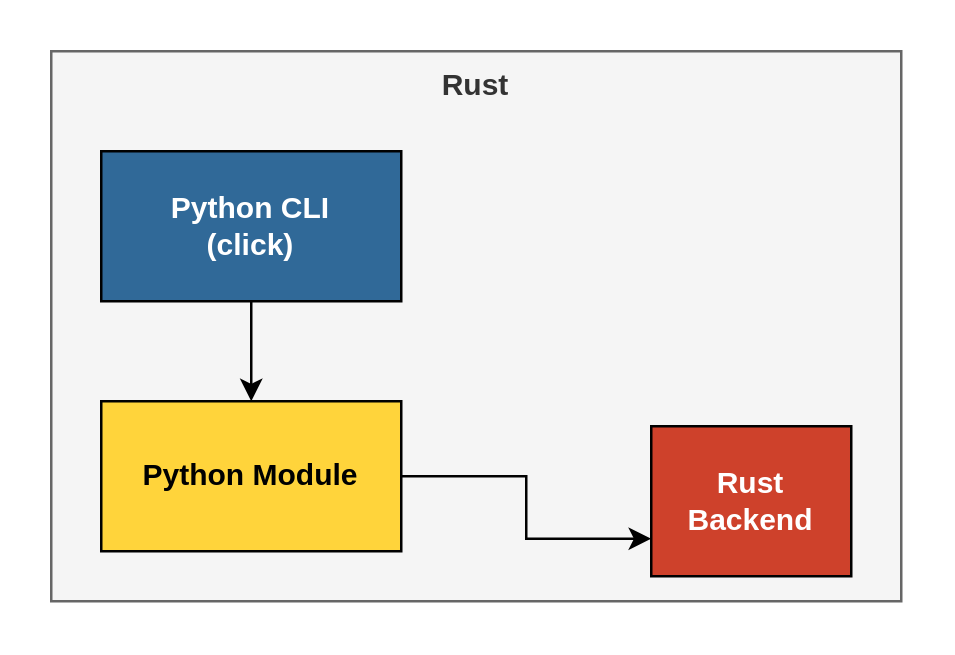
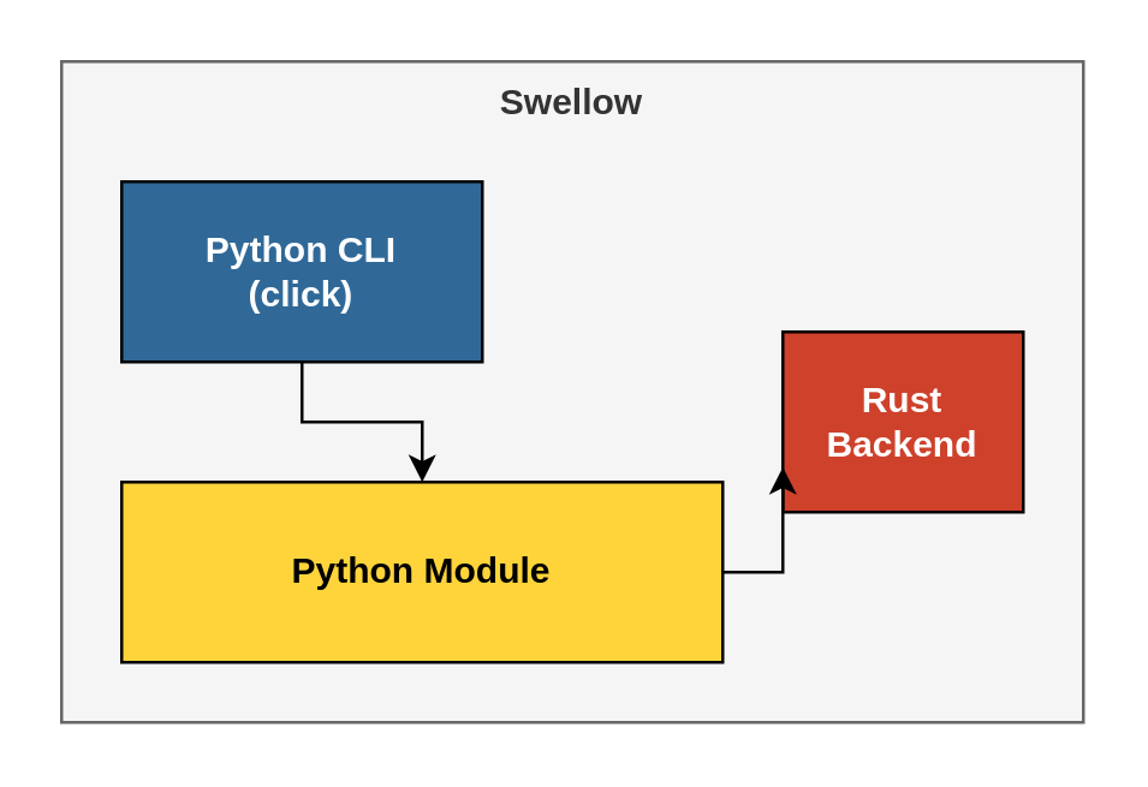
- <mxCell id="2" value="&lt;b&gt;Rust&lt;/b&gt;" style="text;html=1;align=center;verticalAlign=top;whiteSpace=wrap;rounded=0;fillColor=#f5f5f5;fontColor=#333333;strokeColor=#666666;labelPosition=center;verticalLabelPosition=middle;" parent="1" vertex="1"><mxGeometry x="20" y="20" width="340" height="220" as="geometry" /></mxCell>
+ <mxCell id="2" value="&lt;b&gt;Swellow&lt;/b&gt;" style="text;html=1;align=center;verticalAlign=top;whiteSpace=wrap;rounded=0;fillColor=#f5f5f5;fontColor=#333333;strokeColor=#666666;labelPosition=center;verticalLabelPosition=middle;" parent="1" vertex="1"><mxGeometry x="20" y="20" width="340" height="220" as="geometry" /></mxCell>
- <mxCell id="7" value="&lt;font&gt;&lt;b&gt;Python Module&lt;/b&gt;&lt;/font&gt;" style="rounded=0;whiteSpace=wrap;html=1;fillColor=light-dark(#FFD43B,#EDEDED);fontColor=#000000;" parent="1" vertex="1"><mxGeometry x="40" y="160" width="120" height="60" as="geometry" /></mxCell>
+ <mxCell id="7" value="&lt;font&gt;&lt;b&gt;Python Module&lt;/b&gt;&lt;/font&gt;" style="rounded=0;whiteSpace=wrap;html=1;fillColor=light-dark(#FFD43B,#EDEDED);fontColor=#000000;" parent="1" vertex="1"><mxGeometry x="40" y="160" width="200" height="60" as="geometry" /></mxCell>
- <mxCell id="3" value="&lt;b&gt;&lt;font style=&quot;color: light-dark(rgb(255, 255, 255), rgb(237, 237, 237));&quot;&gt;Rust&lt;/font&gt;&lt;/b&gt;&lt;div&gt;&lt;b&gt;&lt;font style=&quot;color: light-dark(rgb(255, 255, 255), rgb(237, 237, 237));&quot;&gt;Backend&lt;/font&gt;&lt;/b&gt;&lt;/div&gt;" style="rounded=0;whiteSpace=wrap;html=1;fillColor=light-dark(#CE412B,#EDEDED);" parent="1" vertex="1"><mxGeometry x="260" y="170" width="80" height="60" as="geometry" /></mxCell>
+ <mxCell id="3" value="&lt;b&gt;&lt;font style=&quot;color: light-dark(rgb(255, 255, 255), rgb(237, 237, 237));&quot;&gt;Rust&lt;/font&gt;&lt;/b&gt;&lt;div&gt;&lt;b&gt;&lt;font style=&quot;color: light-dark(rgb(255, 255, 255), rgb(237, 237, 237));&quot;&gt;Backend&lt;/font&gt;&lt;/b&gt;&lt;/div&gt;" style="rounded=0;whiteSpace=wrap;html=1;fillColor=light-dark(#CE412B,#EDEDED);" parent="1" vertex="1"><mxGeometry x="260" y="110" width="80" height="60" as="geometry" /></mxCell>
